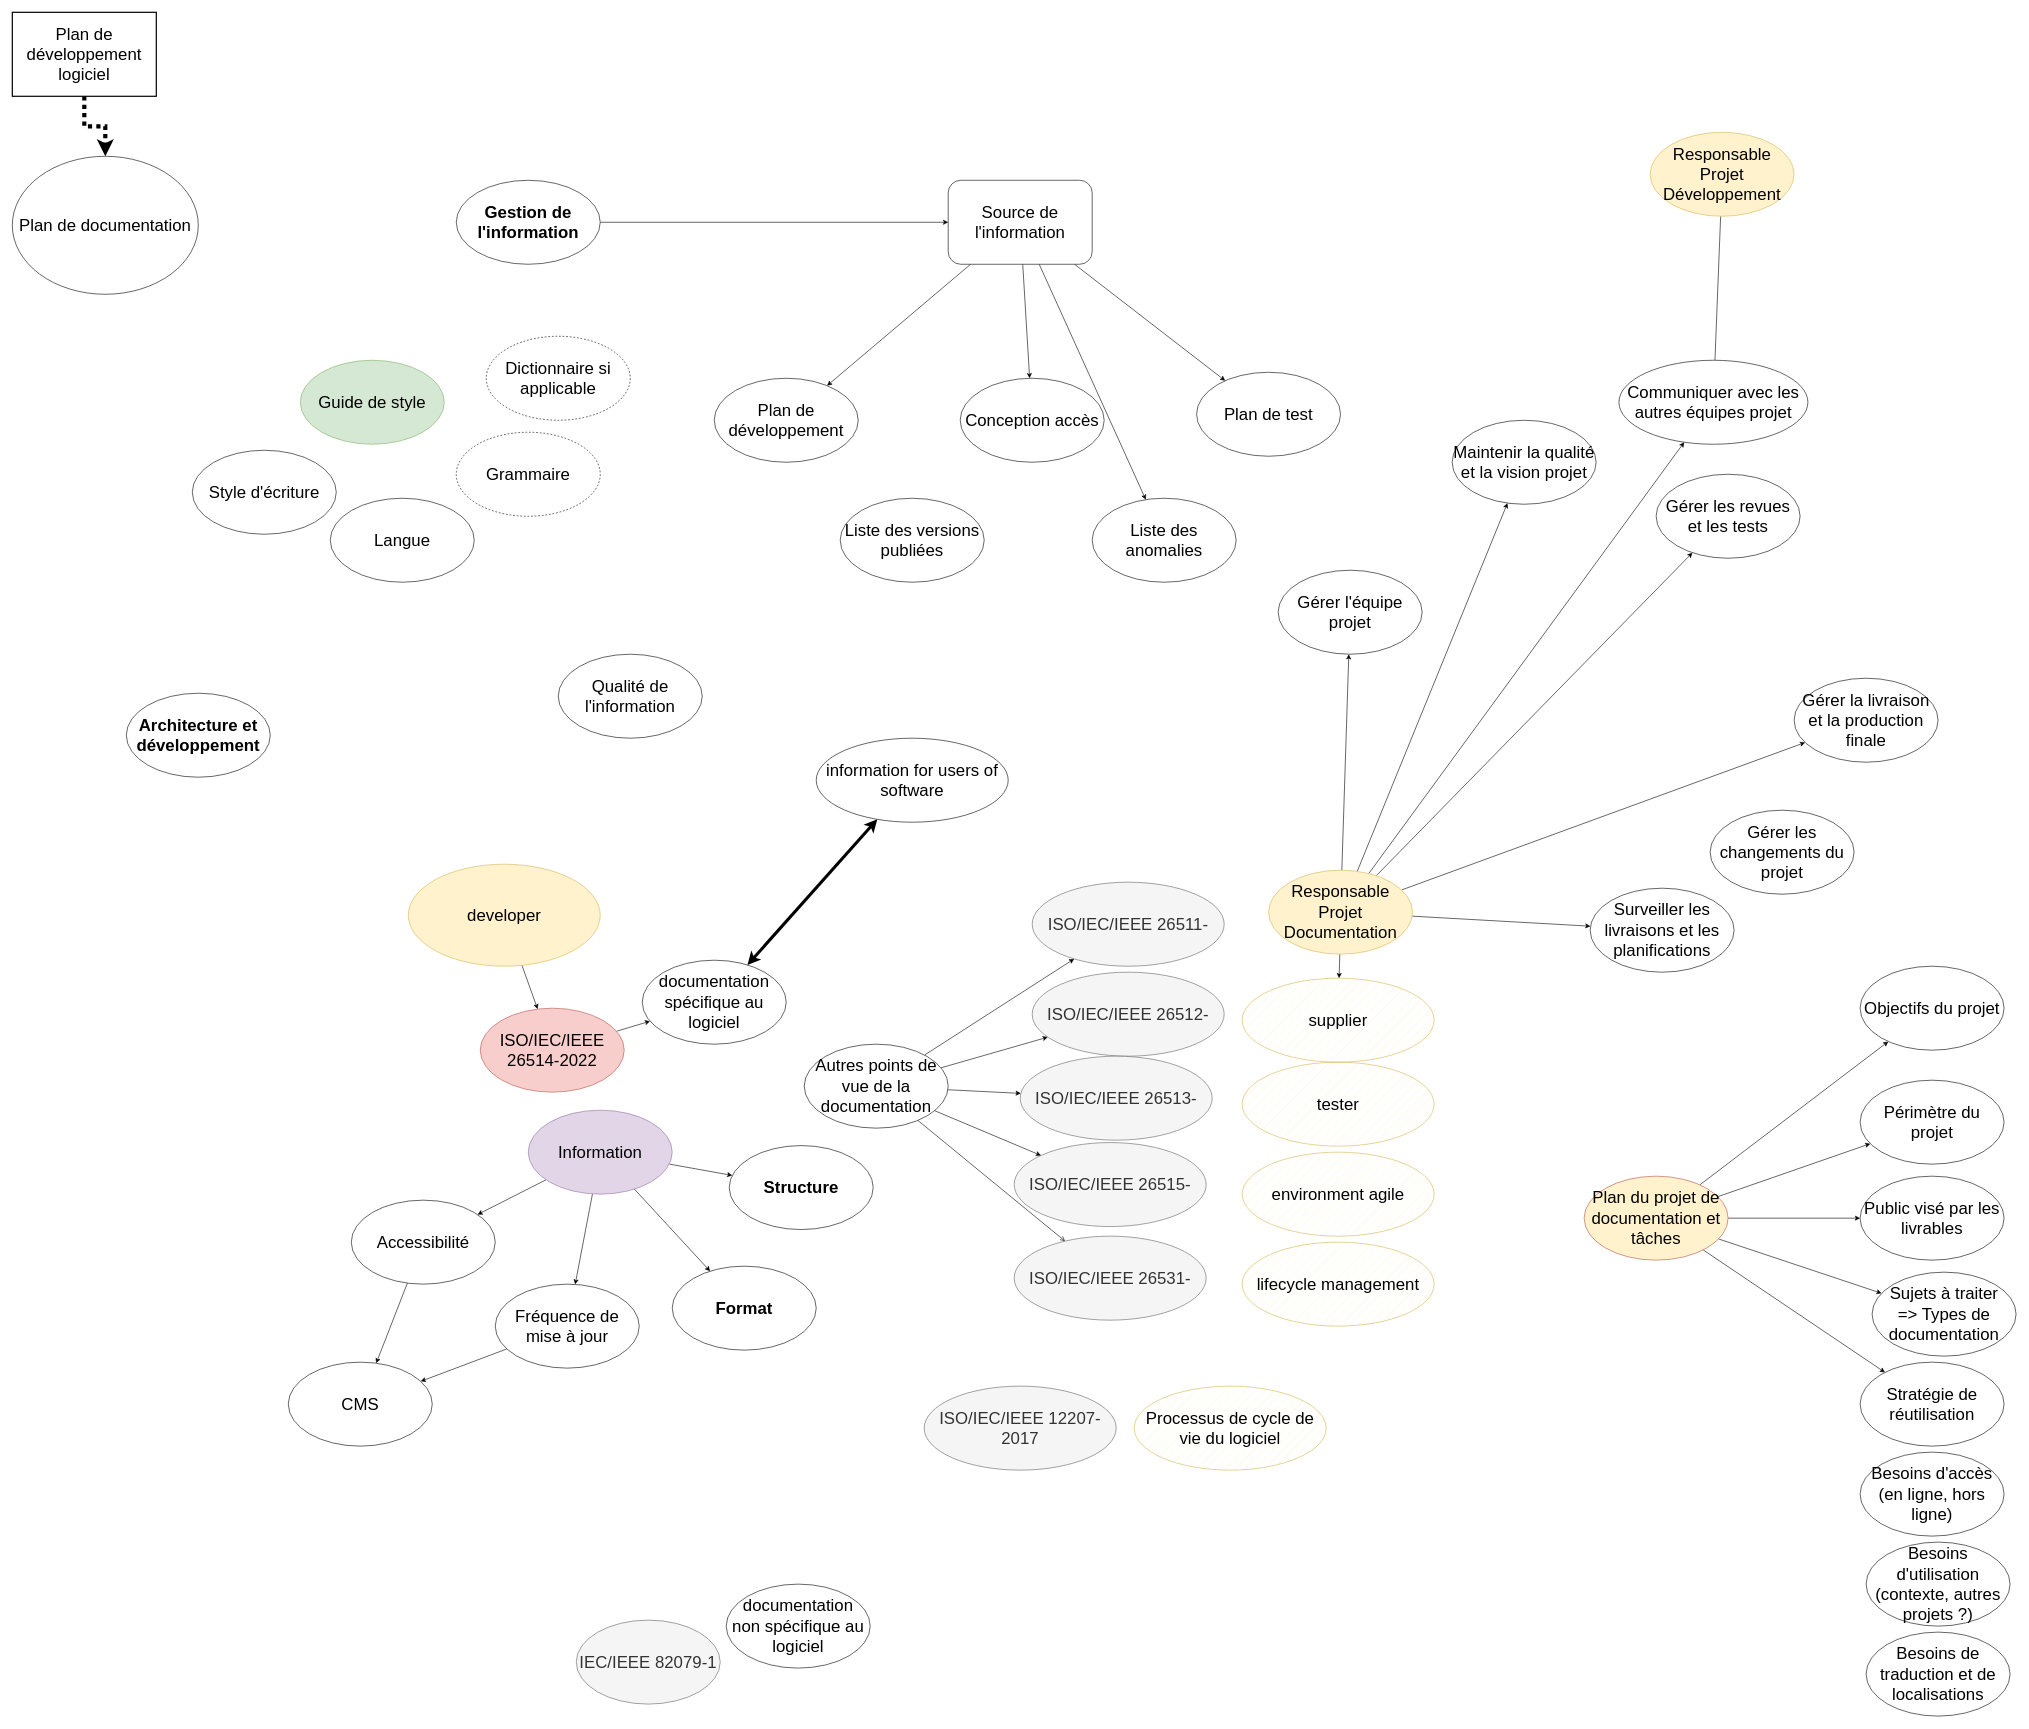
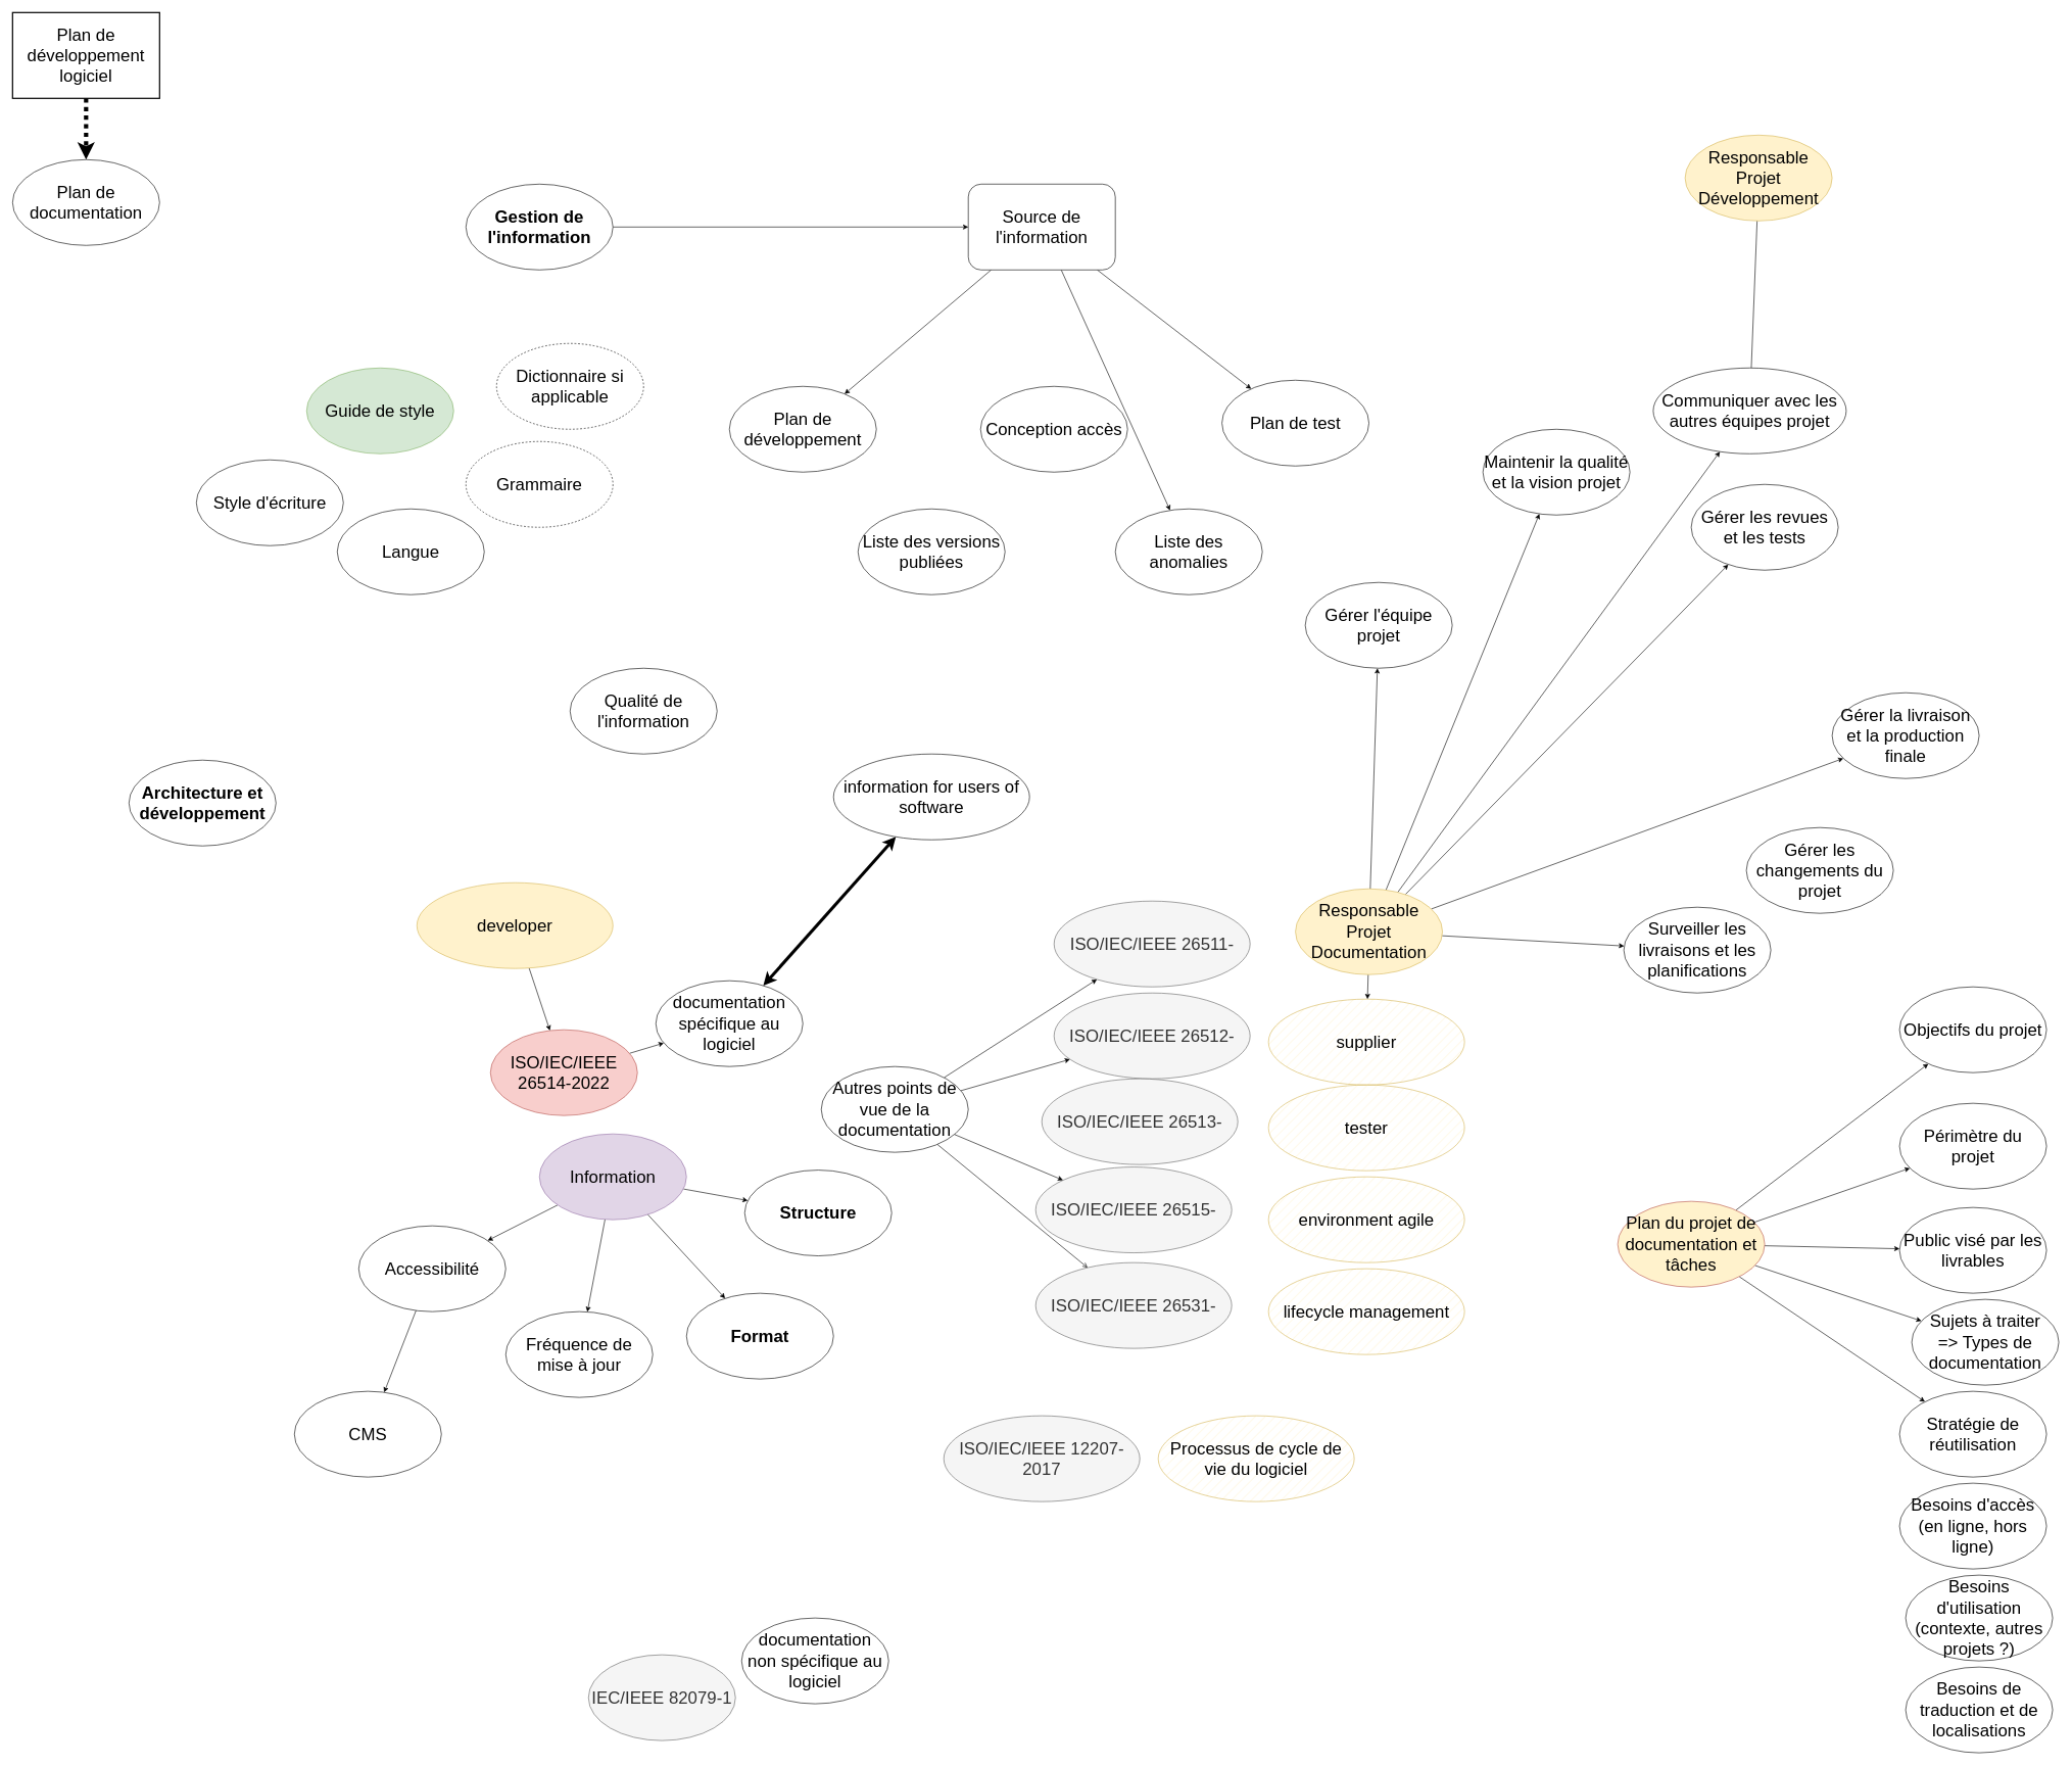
- <mxCell id="78" value="Plan de documentation" style="ellipse;whiteSpace=wrap;html=1;strokeColor=default;align=center;verticalAlign=middle;fontFamily=Helvetica;fontSize=28;fontColor=default;fillColor=default;" vertex="1" parent="1"><mxGeometry x="20" y="260" width="310" height="230" as="geometry" /></mxCell>
+ <mxCell id="78" value="Plan de documentation" style="ellipse;whiteSpace=wrap;html=1;strokeColor=default;align=center;verticalAlign=middle;fontFamily=Helvetica;fontSize=28;fontColor=default;fillColor=default;" vertex="1" parent="1"><mxGeometry x="20" y="260" width="240" height="140" as="geometry" /></mxCell>
- <mxCell id="50" style="rounded=0;orthogonalLoop=1;jettySize=auto;html=1;" edge="1" parent="1" source="53" target="45"><mxGeometry relative="1" as="geometry" /></mxCell>
- <mxCell id="2" value="Architecture et développement" style="ellipse;whiteSpace=wrap;html=1;strokeColor=default;align=center;verticalAlign=middle;fontFamily=Helvetica;fontSize=28;fontColor=default;fillColor=default;fontStyle=1" parent="1" vertex="1"><mxGeometry x="210" y="1155" width="240" height="140" as="geometry" /></mxCell>
+ <mxCell id="2" value="Architecture et développement" style="ellipse;whiteSpace=wrap;html=1;strokeColor=default;align=center;verticalAlign=middle;fontFamily=Helvetica;fontSize=28;fontColor=default;fillColor=default;fontStyle=1" parent="1" vertex="1"><mxGeometry x="210" y="1240" width="240" height="140" as="geometry" /></mxCell>
- <mxCell id="37" value="developer" style="ellipse;whiteSpace=wrap;html=1;strokeColor=#d6b656;align=center;verticalAlign=middle;fontFamily=Helvetica;fontSize=28;fillColor=#fff2cc;" vertex="1" parent="1"><mxGeometry x="680" y="1440" width="320" height="170" as="geometry" /></mxCell>
+ <mxCell id="37" value="developer" style="ellipse;whiteSpace=wrap;html=1;strokeColor=#d6b656;align=center;verticalAlign=middle;fontFamily=Helvetica;fontSize=28;fillColor=#fff2cc;" vertex="1" parent="1"><mxGeometry x="680" y="1440" width="320" height="140" as="geometry" /></mxCell>
- <mxCell id="25" style="rounded=0;orthogonalLoop=1;jettySize=auto;html=1;strokeColor=default;align=center;verticalAlign=middle;fontFamily=Helvetica;fontSize=11;fontColor=default;labelBackgroundColor=default;endArrow=classic;" edge="1" parent="1" source="28" target="20"><mxGeometry relative="1" as="geometry" /></mxCell>
- <mxCell id="87" value="Public visé par les livrables" style="ellipse;whiteSpace=wrap;html=1;strokeColor=default;align=center;verticalAlign=middle;fontFamily=Helvetica;fontSize=28;fontColor=default;fillColor=default;" vertex="1" parent="1"><mxGeometry x="3100" y="1960" width="240" height="140" as="geometry" /></mxCell>
+ <mxCell id="87" value="Public visé par les livrables" style="ellipse;whiteSpace=wrap;html=1;strokeColor=default;align=center;verticalAlign=middle;fontFamily=Helvetica;fontSize=28;fontColor=default;fillColor=default;" vertex="1" parent="1"><mxGeometry x="3100" y="1970" width="240" height="140" as="geometry" /></mxCell>
- <mxCell id="30" style="rounded=0;orthogonalLoop=1;jettySize=auto;html=1;" edge="1" parent="1" source="31" target="29"><mxGeometry relative="1" as="geometry" /></mxCell>
